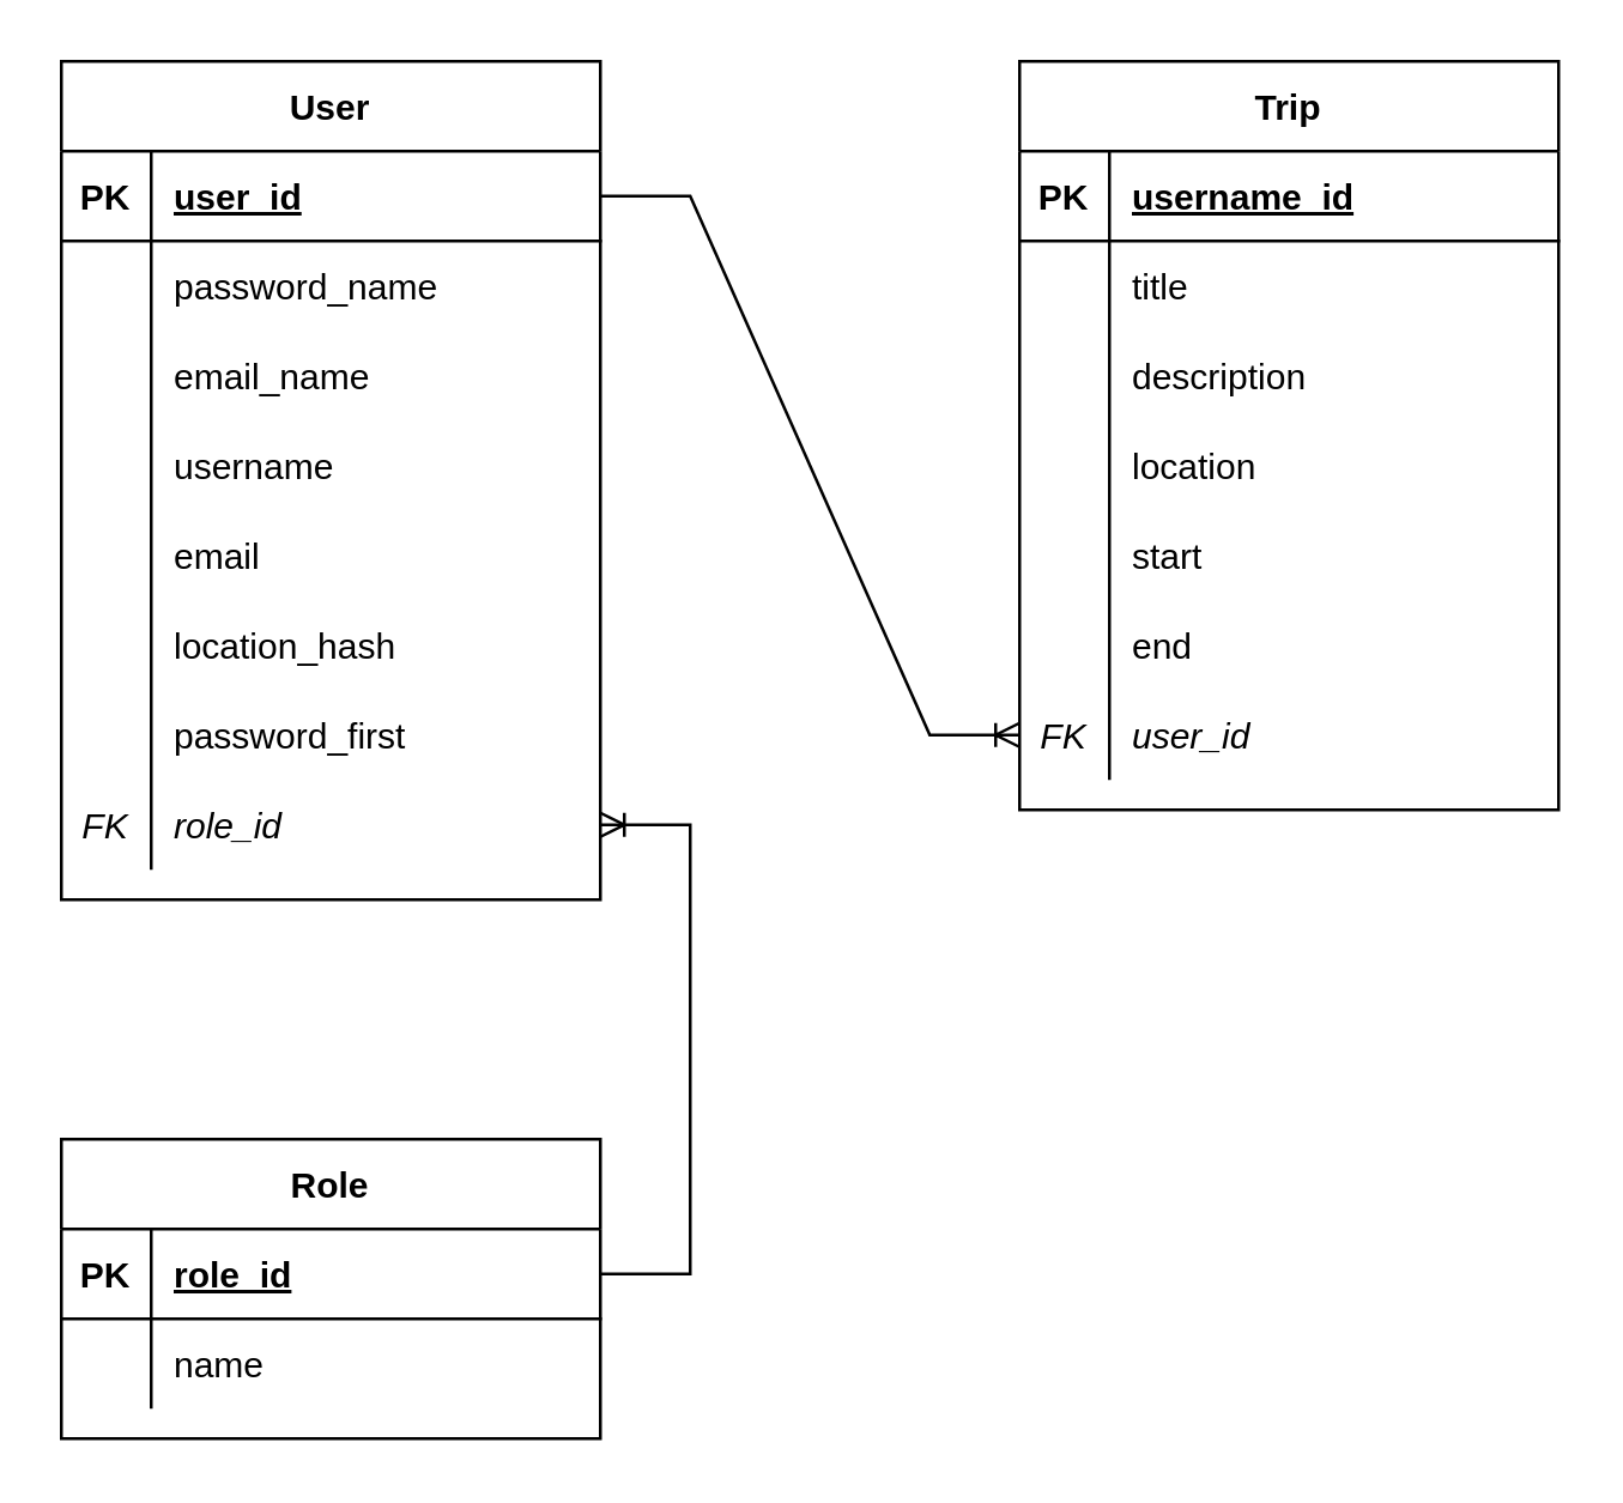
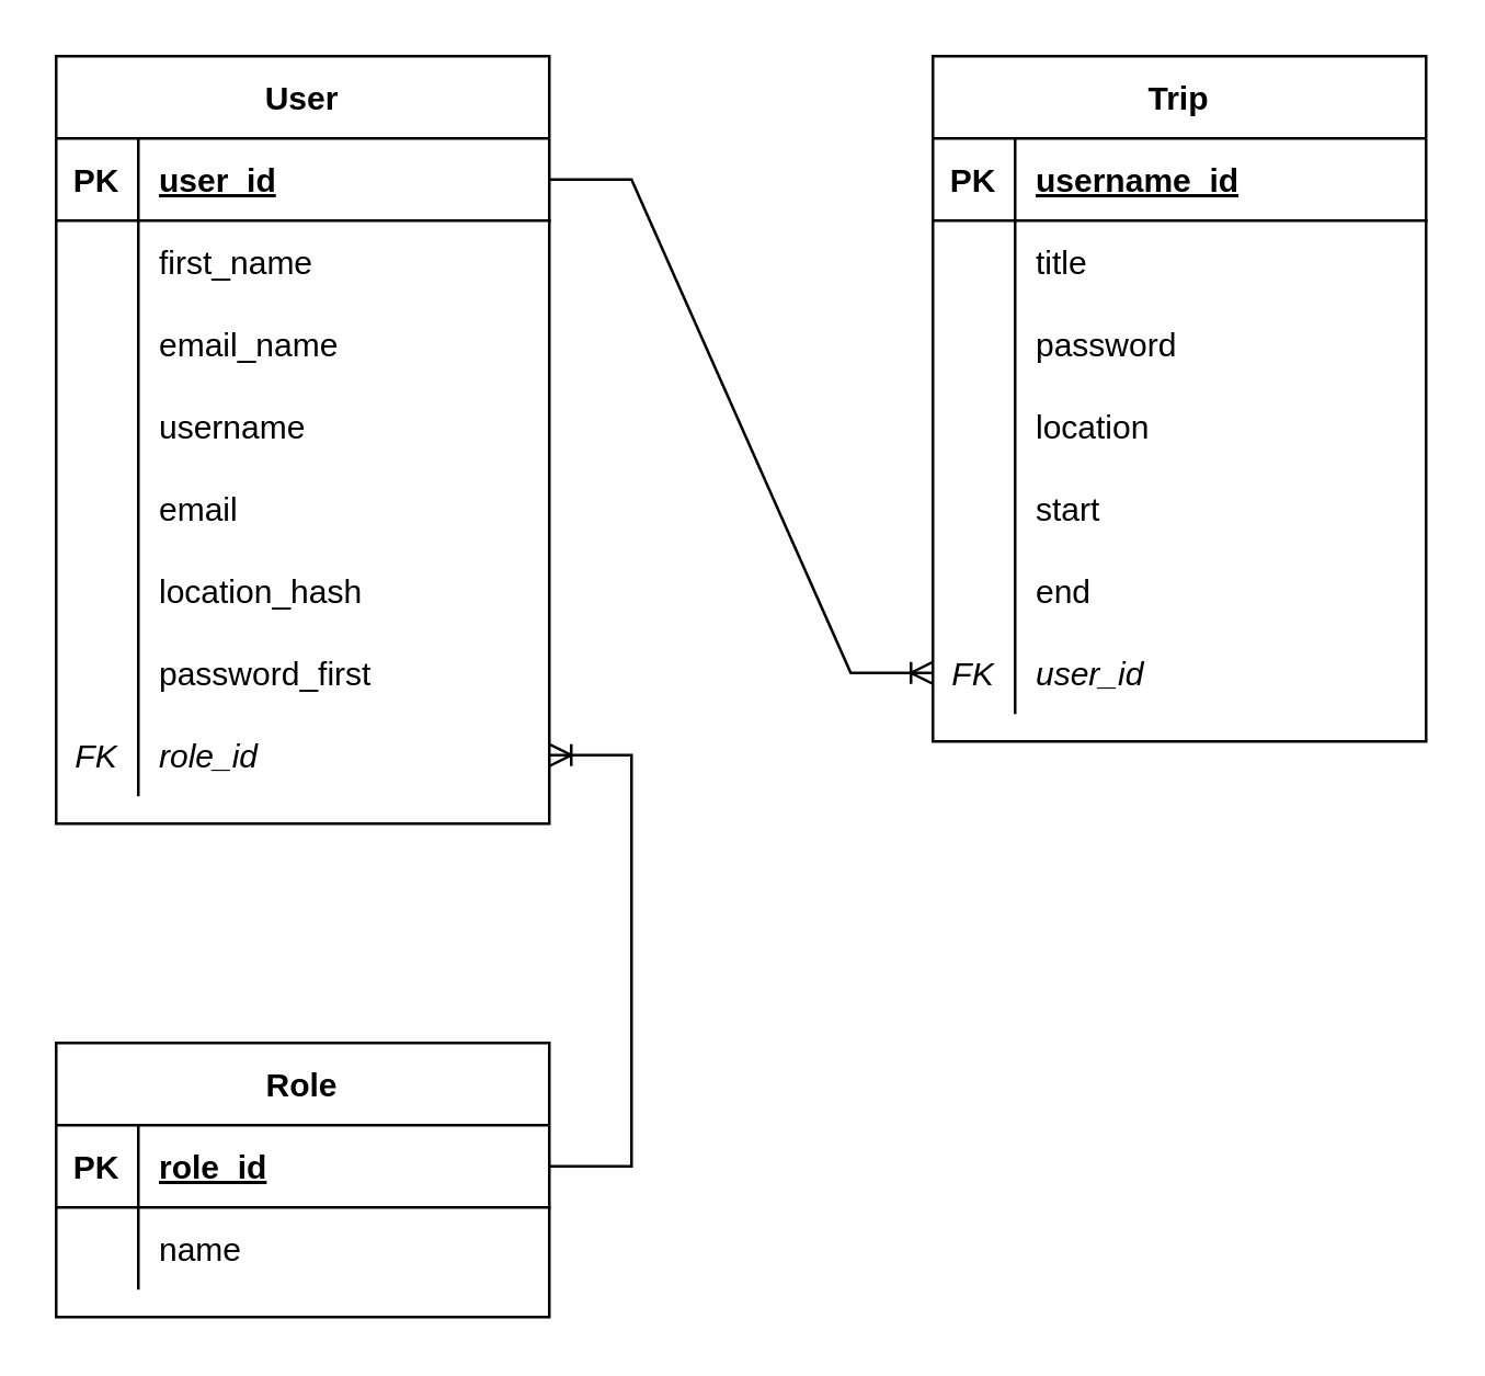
- <mxCell id="8" value="password_name" style="shape=partialRectangle;connectable=0;fillColor=none;top=0;left=0;bottom=0;right=0;align=left;spacingLeft=6;overflow=hidden;" parent="6" vertex="1"><mxGeometry x="30" width="150" height="30" as="geometry"><mxRectangle width="150" height="30" as="alternateBounds" /></mxGeometry></mxCell>
+ <mxCell id="8" value="first_name" style="shape=partialRectangle;connectable=0;fillColor=none;top=0;left=0;bottom=0;right=0;align=left;spacingLeft=6;overflow=hidden;" parent="6" vertex="1"><mxGeometry x="30" width="150" height="30" as="geometry"><mxRectangle width="150" height="30" as="alternateBounds" /></mxGeometry></mxCell>
- <mxCell id="36" value="description" style="shape=partialRectangle;connectable=0;fillColor=none;top=0;left=0;bottom=0;right=0;align=left;spacingLeft=6;overflow=hidden;" parent="34" vertex="1"><mxGeometry x="30" width="150" height="30" as="geometry"><mxRectangle width="150" height="30" as="alternateBounds" /></mxGeometry></mxCell>
+ <mxCell id="36" value="password" style="shape=partialRectangle;connectable=0;fillColor=none;top=0;left=0;bottom=0;right=0;align=left;spacingLeft=6;overflow=hidden;" parent="34" vertex="1"><mxGeometry x="30" width="150" height="30" as="geometry"><mxRectangle width="150" height="30" as="alternateBounds" /></mxGeometry></mxCell>
